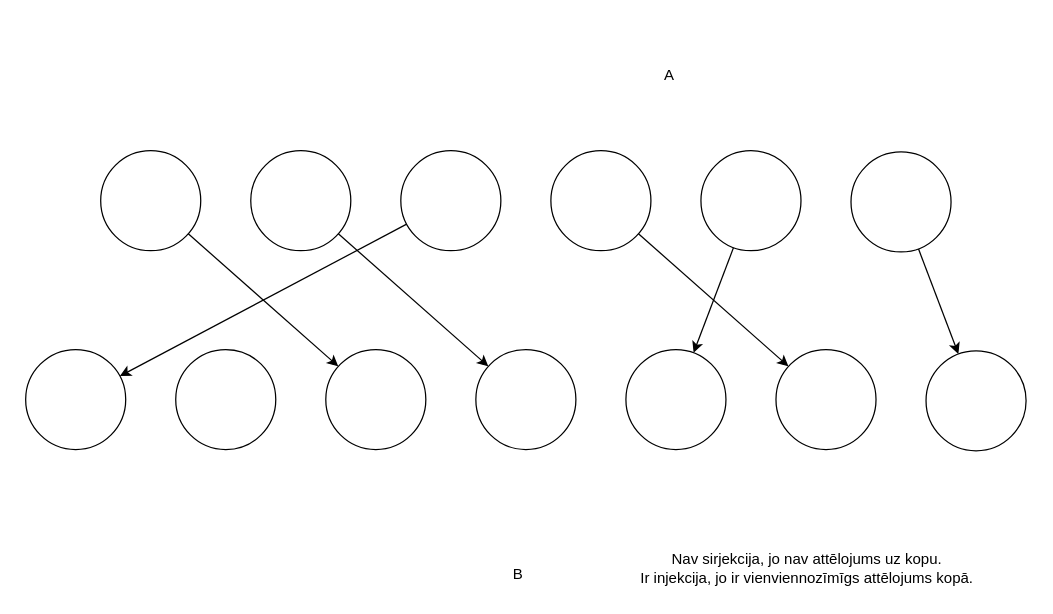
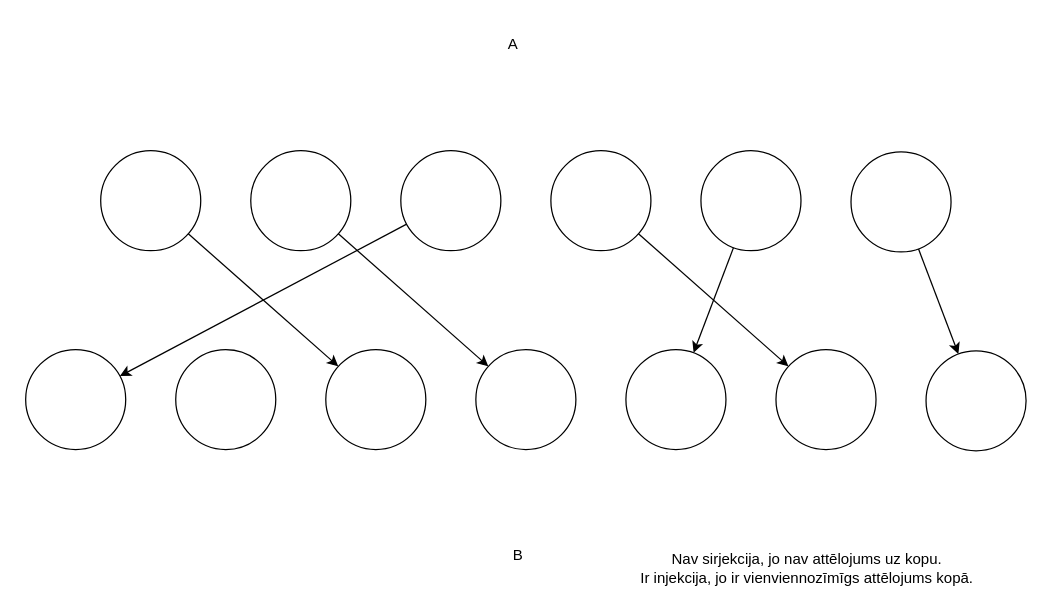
- <mxCell id="21" value="A" style="text;html=1;whiteSpace=wrap;strokeColor=none;fillColor=none;align=center;verticalAlign=middle;rounded=0;" vertex="1" parent="1"><mxGeometry x="505" y="45" width="60" height="30" as="geometry" /></mxCell>
+ <mxCell id="21" value="A" style="text;html=1;whiteSpace=wrap;strokeColor=none;fillColor=none;align=center;verticalAlign=middle;rounded=0;" vertex="1" parent="1"><mxGeometry x="380" y="20" width="60" height="30" as="geometry" /></mxCell>
- <mxCell id="22" value="B" style="text;html=1;whiteSpace=wrap;strokeColor=none;fillColor=none;align=center;verticalAlign=middle;rounded=0;" vertex="1" parent="1"><mxGeometry x="384" y="444" width="60" height="30" as="geometry" /></mxCell>
+ <mxCell id="22" value="B" style="text;html=1;whiteSpace=wrap;strokeColor=none;fillColor=none;align=center;verticalAlign=middle;rounded=0;" vertex="1" parent="1"><mxGeometry x="384" y="429" width="60" height="30" as="geometry" /></mxCell>
